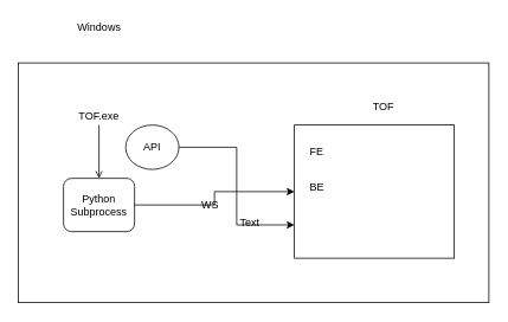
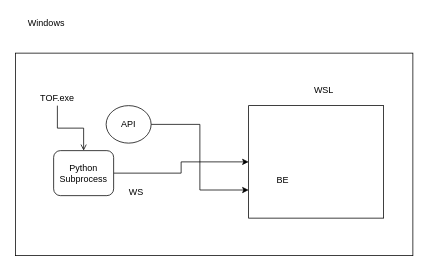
- <mxCell id="3" value="Windows" style="text;html=1;align=center;verticalAlign=middle;resizable=0;points=[];autosize=1;strokeColor=none;" vertex="1" parent="1"><mxGeometry x="81" y="20" width="60" height="20" as="geometry" /></mxCell>
+ <mxCell id="3" value="Windows" style="text;html=1;align=center;verticalAlign=middle;resizable=0;points=[];autosize=1;strokeColor=none;" vertex="1" parent="1"><mxGeometry x="31" y="20" width="60" height="20" as="geometry" /></mxCell>
- <mxCell id="9" value="TOF" style="text;html=1;align=center;verticalAlign=middle;resizable=0;points=[];autosize=1;strokeColor=none;" vertex="1" parent="1"><mxGeometry x="411" y="110" width="40" height="20" as="geometry" /></mxCell>
+ <mxCell id="9" value="WSL" style="text;html=1;align=center;verticalAlign=middle;resizable=0;points=[];autosize=1;strokeColor=none;" vertex="1" parent="1"><mxGeometry x="411" y="110" width="40" height="20" as="geometry" /></mxCell>
- <mxCell id="8" value="TOF.exe" style="text;html=1;strokeColor=none;fillColor=none;align=center;verticalAlign=middle;whiteSpace=wrap;rounded=0;" vertex="1" parent="1"><mxGeometry x="81" y="120" width="60" height="20" as="geometry" /></mxCell>
+ <mxCell id="8" value="TOF.exe" style="text;html=1;strokeColor=none;fillColor=none;align=center;verticalAlign=middle;whiteSpace=wrap;rounded=0;" vertex="1" parent="1"><mxGeometry x="46" y="120" width="60" height="20" as="geometry" /></mxCell>
- <mxCell id="5" value="FE" style="text;html=1;align=center;verticalAlign=middle;resizable=0;points=[];autosize=1;strokeColor=none;" vertex="1" parent="1"><mxGeometry x="341" y="160" width="30" height="20" as="geometry" /></mxCell>
- <mxCell id="6" value="BE" style="text;html=1;align=center;verticalAlign=middle;resizable=0;points=[];autosize=1;strokeColor=none;" vertex="1" parent="1"><mxGeometry x="341" y="200" width="30" height="20" as="geometry" /></mxCell>
+ <mxCell id="6" value="BE" style="text;html=1;align=center;verticalAlign=middle;resizable=0;points=[];autosize=1;strokeColor=none;" vertex="1" parent="1"><mxGeometry x="361" y="230" width="30" height="20" as="geometry" /></mxCell>
- <mxCell id="10" value="WS" style="text;html=1;align=center;verticalAlign=middle;resizable=0;points=[];autosize=1;strokeColor=none;" vertex="1" parent="1"><mxGeometry x="221" y="220" width="30" height="20" as="geometry" /></mxCell>
+ <mxCell id="10" value="WS" style="text;html=1;align=center;verticalAlign=middle;resizable=0;points=[];autosize=1;strokeColor=none;" vertex="1" parent="1"><mxGeometry x="166" y="245" width="30" height="20" as="geometry" /></mxCell>
- <mxCell id="11" value="Text" style="text;html=1;strokeColor=none;fillColor=none;align=center;verticalAlign=middle;whiteSpace=wrap;rounded=0;" vertex="1" parent="1"><mxGeometry x="261" y="240" width="40" height="20" as="geometry" /></mxCell>
